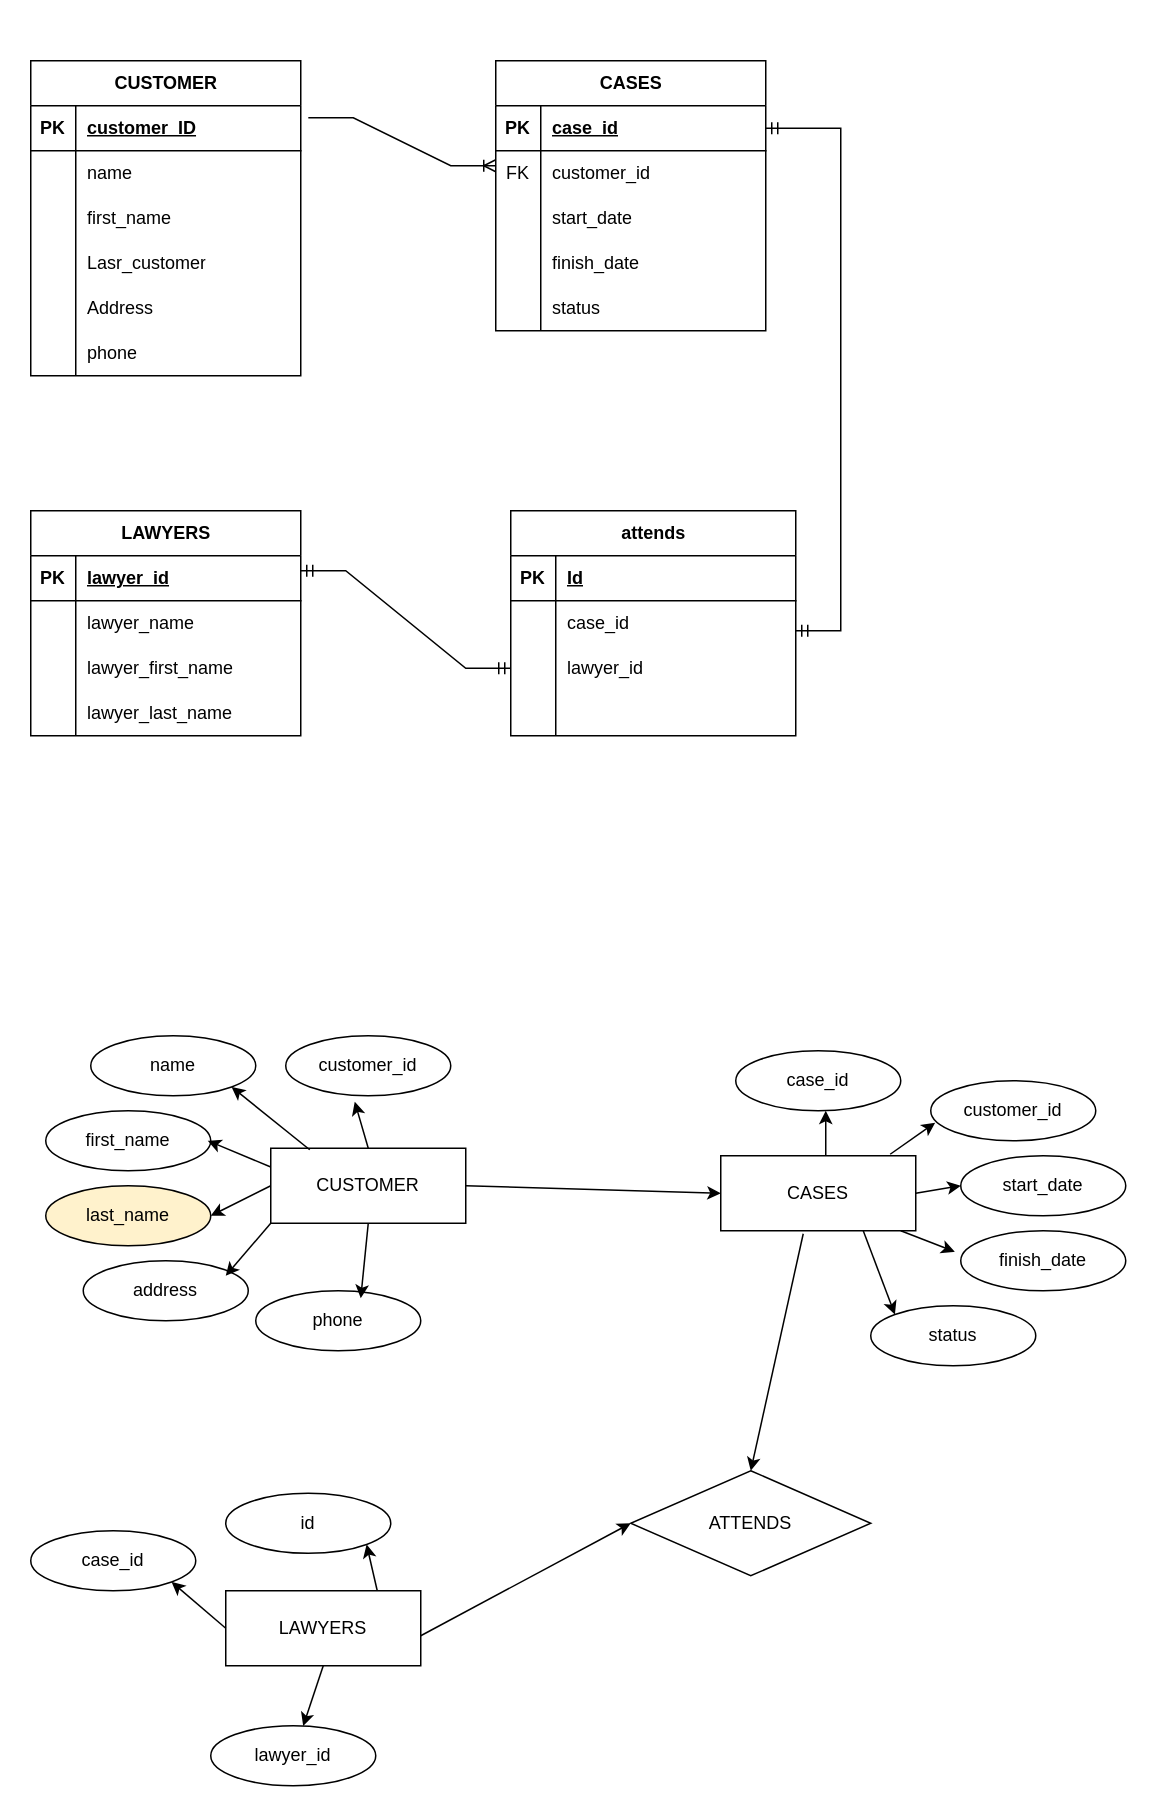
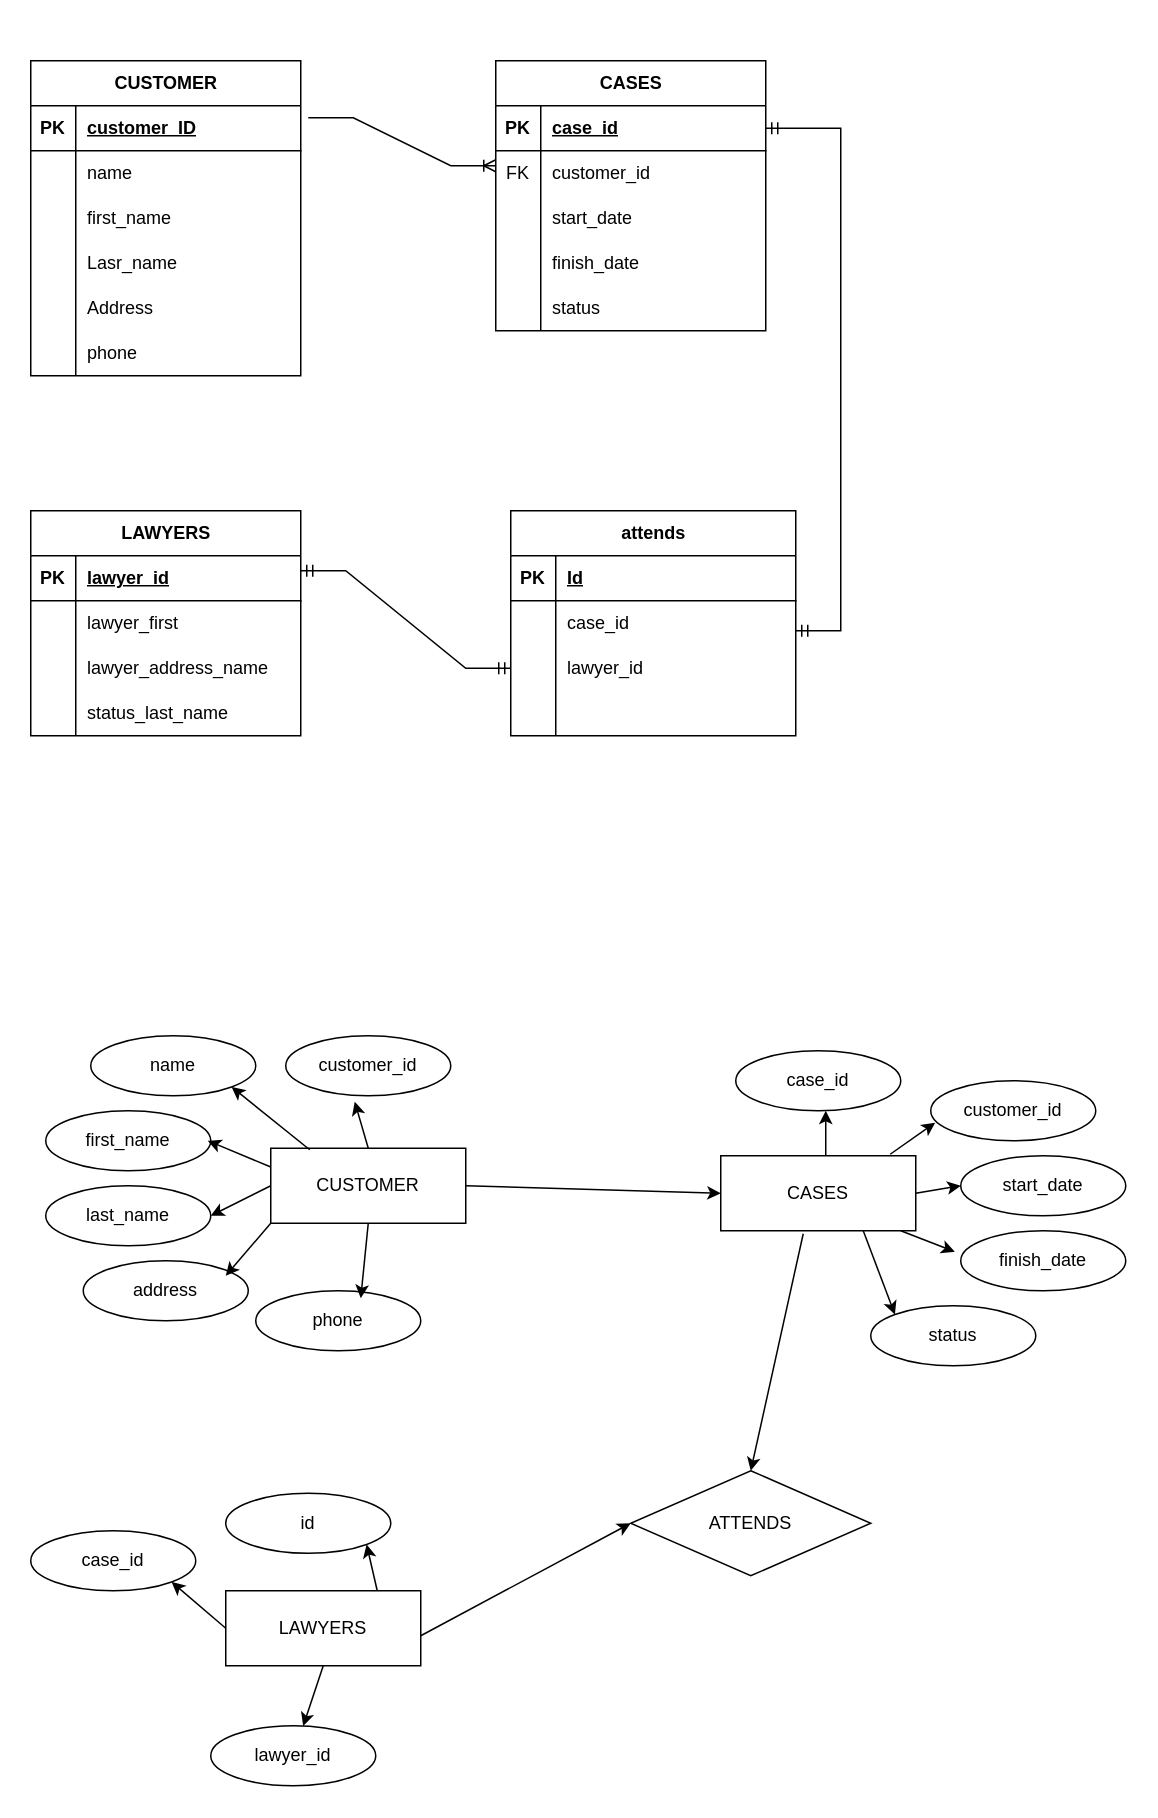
- <mxCell id="14" value="Lasr_customer" style="shape=partialRectangle;connectable=0;fillColor=none;top=0;left=0;bottom=0;right=0;align=left;spacingLeft=6;overflow=hidden;whiteSpace=wrap;html=1;" parent="12" vertex="1"><mxGeometry x="30" width="150" height="30" as="geometry"><mxRectangle width="150" height="30" as="alternateBounds" /></mxGeometry></mxCell>
+ <mxCell id="14" value="Lasr_name" style="shape=partialRectangle;connectable=0;fillColor=none;top=0;left=0;bottom=0;right=0;align=left;spacingLeft=6;overflow=hidden;whiteSpace=wrap;html=1;" parent="12" vertex="1"><mxGeometry x="30" width="150" height="30" as="geometry"><mxRectangle width="150" height="30" as="alternateBounds" /></mxGeometry></mxCell>
- <mxCell id="43" value="lawyer_name" style="shape=partialRectangle;connectable=0;fillColor=none;top=0;left=0;bottom=0;right=0;align=left;spacingLeft=6;overflow=hidden;whiteSpace=wrap;html=1;" parent="41" vertex="1"><mxGeometry x="30" width="150" height="30" as="geometry"><mxRectangle width="150" height="30" as="alternateBounds" /></mxGeometry></mxCell>
+ <mxCell id="43" value="lawyer_first" style="shape=partialRectangle;connectable=0;fillColor=none;top=0;left=0;bottom=0;right=0;align=left;spacingLeft=6;overflow=hidden;whiteSpace=wrap;html=1;" parent="41" vertex="1"><mxGeometry x="30" width="150" height="30" as="geometry"><mxRectangle width="150" height="30" as="alternateBounds" /></mxGeometry></mxCell>
- <mxCell id="46" value="lawyer_first_name" style="shape=partialRectangle;connectable=0;fillColor=none;top=0;left=0;bottom=0;right=0;align=left;spacingLeft=6;overflow=hidden;whiteSpace=wrap;html=1;" parent="44" vertex="1"><mxGeometry x="30" width="150" height="30" as="geometry"><mxRectangle width="150" height="30" as="alternateBounds" /></mxGeometry></mxCell>
+ <mxCell id="46" value="lawyer_address_name" style="shape=partialRectangle;connectable=0;fillColor=none;top=0;left=0;bottom=0;right=0;align=left;spacingLeft=6;overflow=hidden;whiteSpace=wrap;html=1;" parent="44" vertex="1"><mxGeometry x="30" width="150" height="30" as="geometry"><mxRectangle width="150" height="30" as="alternateBounds" /></mxGeometry></mxCell>
- <mxCell id="49" value="lawyer_last_name" style="shape=partialRectangle;connectable=0;fillColor=none;top=0;left=0;bottom=0;right=0;align=left;spacingLeft=6;overflow=hidden;whiteSpace=wrap;html=1;" parent="47" vertex="1"><mxGeometry x="30" width="150" height="30" as="geometry"><mxRectangle width="150" height="30" as="alternateBounds" /></mxGeometry></mxCell>
+ <mxCell id="49" value="status_last_name" style="shape=partialRectangle;connectable=0;fillColor=none;top=0;left=0;bottom=0;right=0;align=left;spacingLeft=6;overflow=hidden;whiteSpace=wrap;html=1;" parent="47" vertex="1"><mxGeometry x="30" width="150" height="30" as="geometry"><mxRectangle width="150" height="30" as="alternateBounds" /></mxGeometry></mxCell>
- <mxCell id="67" value="last_name" style="ellipse;whiteSpace=wrap;html=1;fillColor=#fff2cc;" parent="1" vertex="1"><mxGeometry x="30" y="790" width="110" height="40" as="geometry" /></mxCell>
+ <mxCell id="67" value="last_name" style="ellipse;whiteSpace=wrap;html=1;" parent="1" vertex="1"><mxGeometry x="30" y="790" width="110" height="40" as="geometry" /></mxCell>
